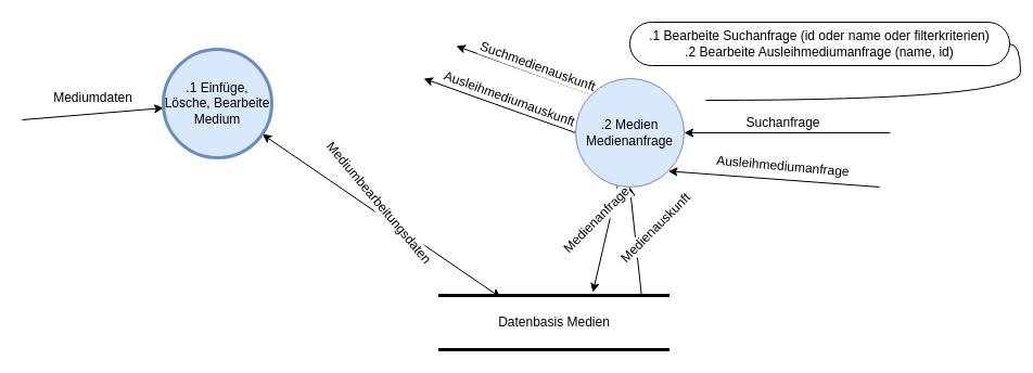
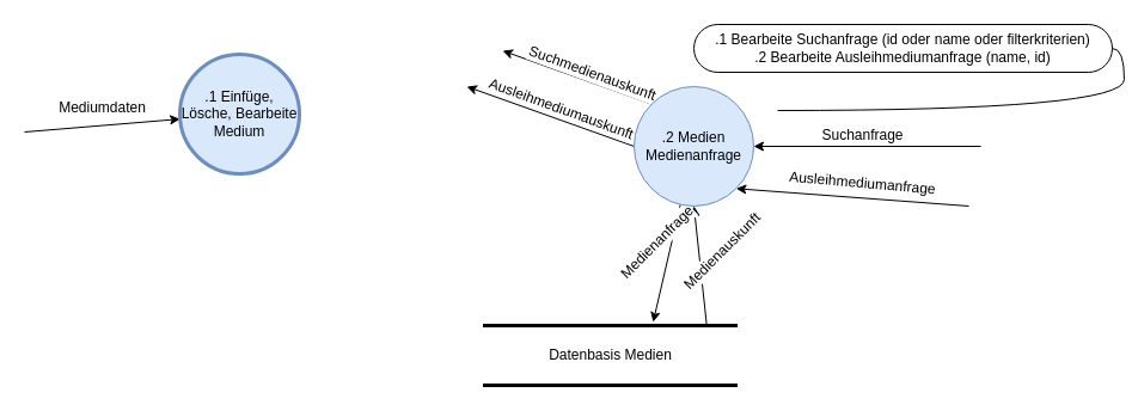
- <mxCell id="2" style="rounded=0;orthogonalLoop=1;jettySize=auto;html=1;entryX=0.267;entryY=0.04;entryDx=0;entryDy=0;entryPerimeter=0;startArrow=classic;startFill=1;" edge="1" parent="1" source="6" target="9"><mxGeometry relative="1" as="geometry" /></mxCell>
- <mxCell id="3" value="Mediumbearbeitungsdaten" style="text;html=1;align=center;verticalAlign=middle;resizable=0;points=[];;labelBackgroundColor=#ffffff;rotation=50;" vertex="1" connectable="0" parent="2"><mxGeometry x="-0.212" y="1" relative="1" as="geometry"><mxPoint x="21" y="4" as="offset" /></mxGeometry></mxCell>
